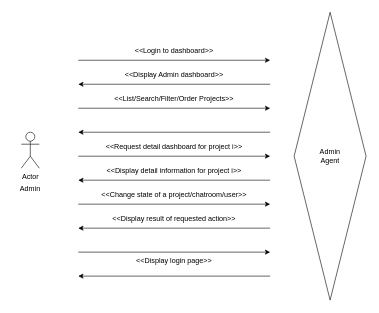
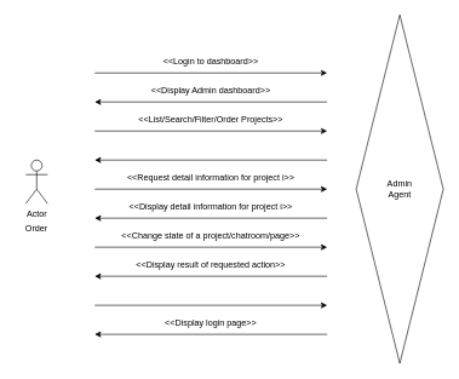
- <mxCell id="13" value="&amp;lt;&amp;lt;Request detail dashboard for project i&amp;gt;&amp;gt;" style="text;html=1;strokeColor=none;fillColor=none;align=center;verticalAlign=middle;whiteSpace=wrap;rounded=0;" parent="11" vertex="1"><mxGeometry x="40" width="240" height="30" as="geometry" /></mxCell>
+ <mxCell id="13" value="&amp;lt;&amp;lt;Request detail information for project i&amp;gt;&amp;gt;" style="text;html=1;strokeColor=none;fillColor=none;align=center;verticalAlign=middle;whiteSpace=wrap;rounded=0;" parent="11" vertex="1"><mxGeometry x="40" width="240" height="30" as="geometry" /></mxCell>
- <mxCell id="27" value="Admin" style="text;html=1;strokeColor=none;fillColor=none;align=center;verticalAlign=middle;whiteSpace=wrap;rounded=0;" parent="25" vertex="1"><mxGeometry y="80" width="60" height="30" as="geometry" /></mxCell>
+ <mxCell id="27" value="Order" style="text;html=1;strokeColor=none;fillColor=none;align=center;verticalAlign=middle;whiteSpace=wrap;rounded=0;" parent="25" vertex="1"><mxGeometry y="80" width="60" height="30" as="geometry" /></mxCell>
- <mxCell id="18" value="&amp;lt;&amp;lt;Change state of a project/chatroom/user&amp;gt;&amp;gt;" style="text;html=1;strokeColor=none;fillColor=none;align=center;verticalAlign=middle;whiteSpace=wrap;rounded=0;" parent="16" vertex="1"><mxGeometry x="30" width="260" height="30" as="geometry" /></mxCell>
+ <mxCell id="18" value="&amp;lt;&amp;lt;Change state of a project/chatroom/page&amp;gt;&amp;gt;" style="text;html=1;strokeColor=none;fillColor=none;align=center;verticalAlign=middle;whiteSpace=wrap;rounded=0;" parent="16" vertex="1"><mxGeometry x="30" width="260" height="30" as="geometry" /></mxCell>
- <mxCell id="24" value="&amp;lt;&amp;lt;Display login page&amp;gt;&amp;gt;" style="text;html=1;strokeColor=none;fillColor=none;align=center;verticalAlign=middle;whiteSpace=wrap;rounded=0;" parent="21" vertex="1"><mxGeometry x="40" y="30" width="240" height="30" as="geometry" /></mxCell>
+ <mxCell id="24" value="&amp;lt;&amp;lt;Display login page&amp;gt;&amp;gt;" style="text;html=1;strokeColor=none;fillColor=none;align=center;verticalAlign=middle;whiteSpace=wrap;rounded=0;" parent="21" vertex="1"><mxGeometry x="40" y="40" width="240" height="30" as="geometry" /></mxCell>
